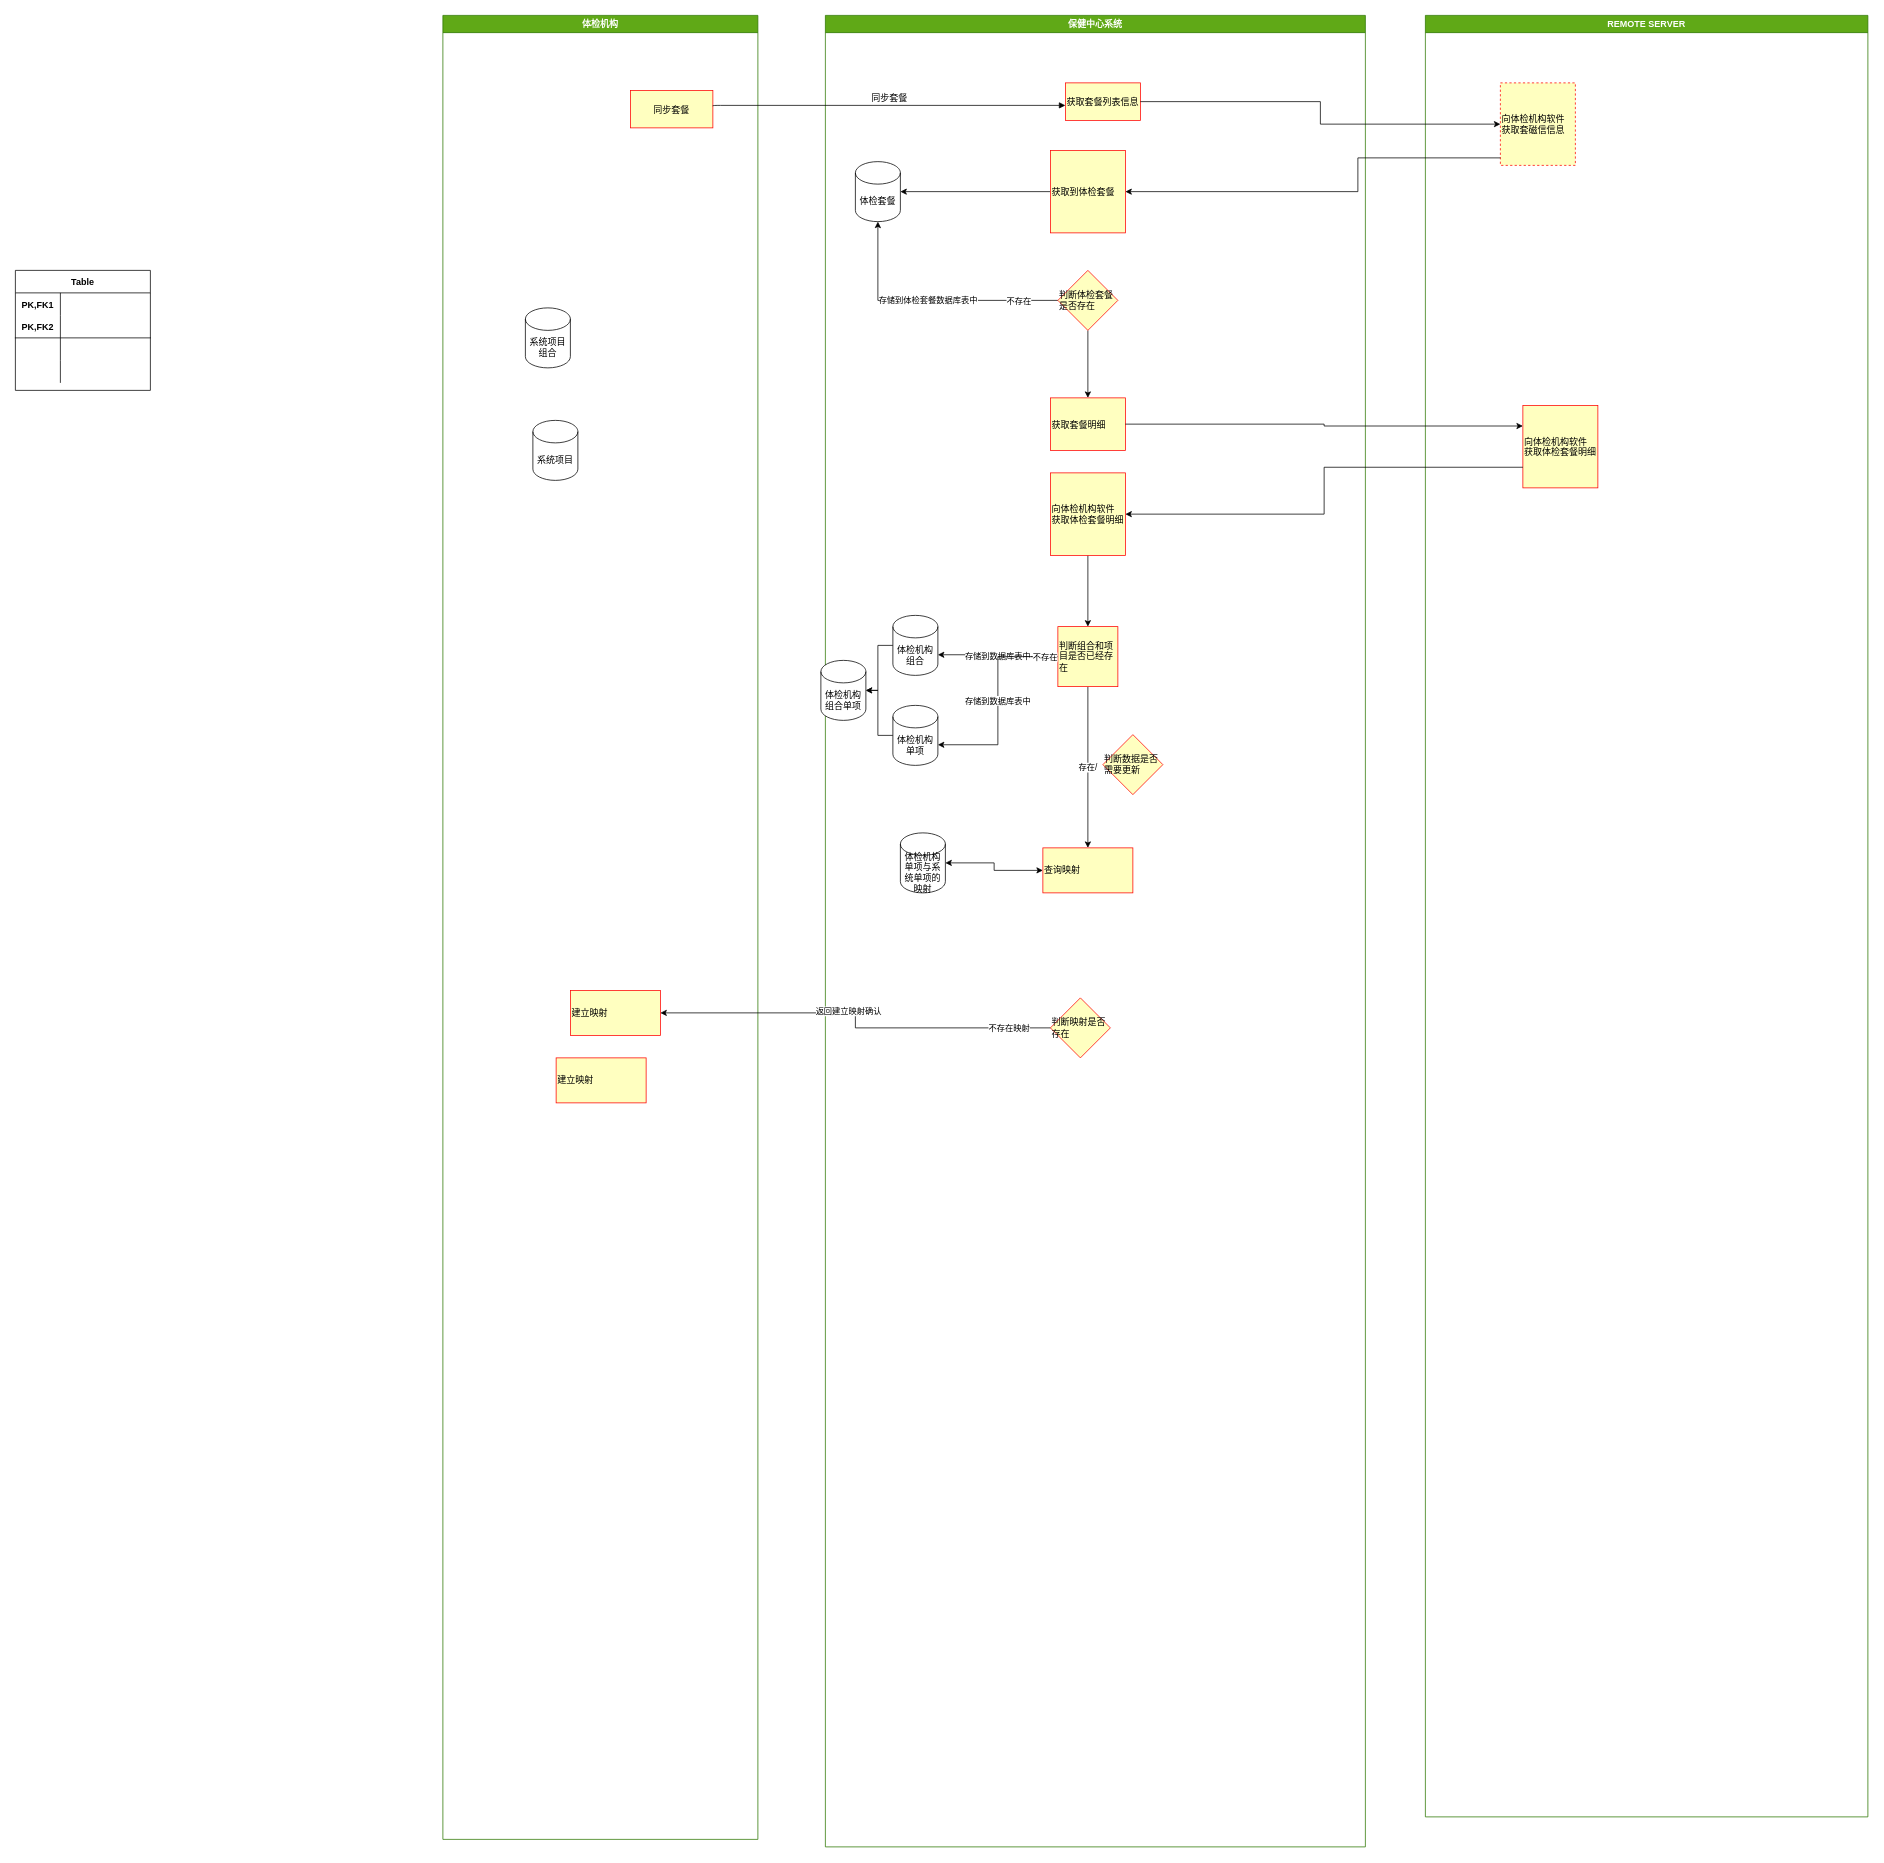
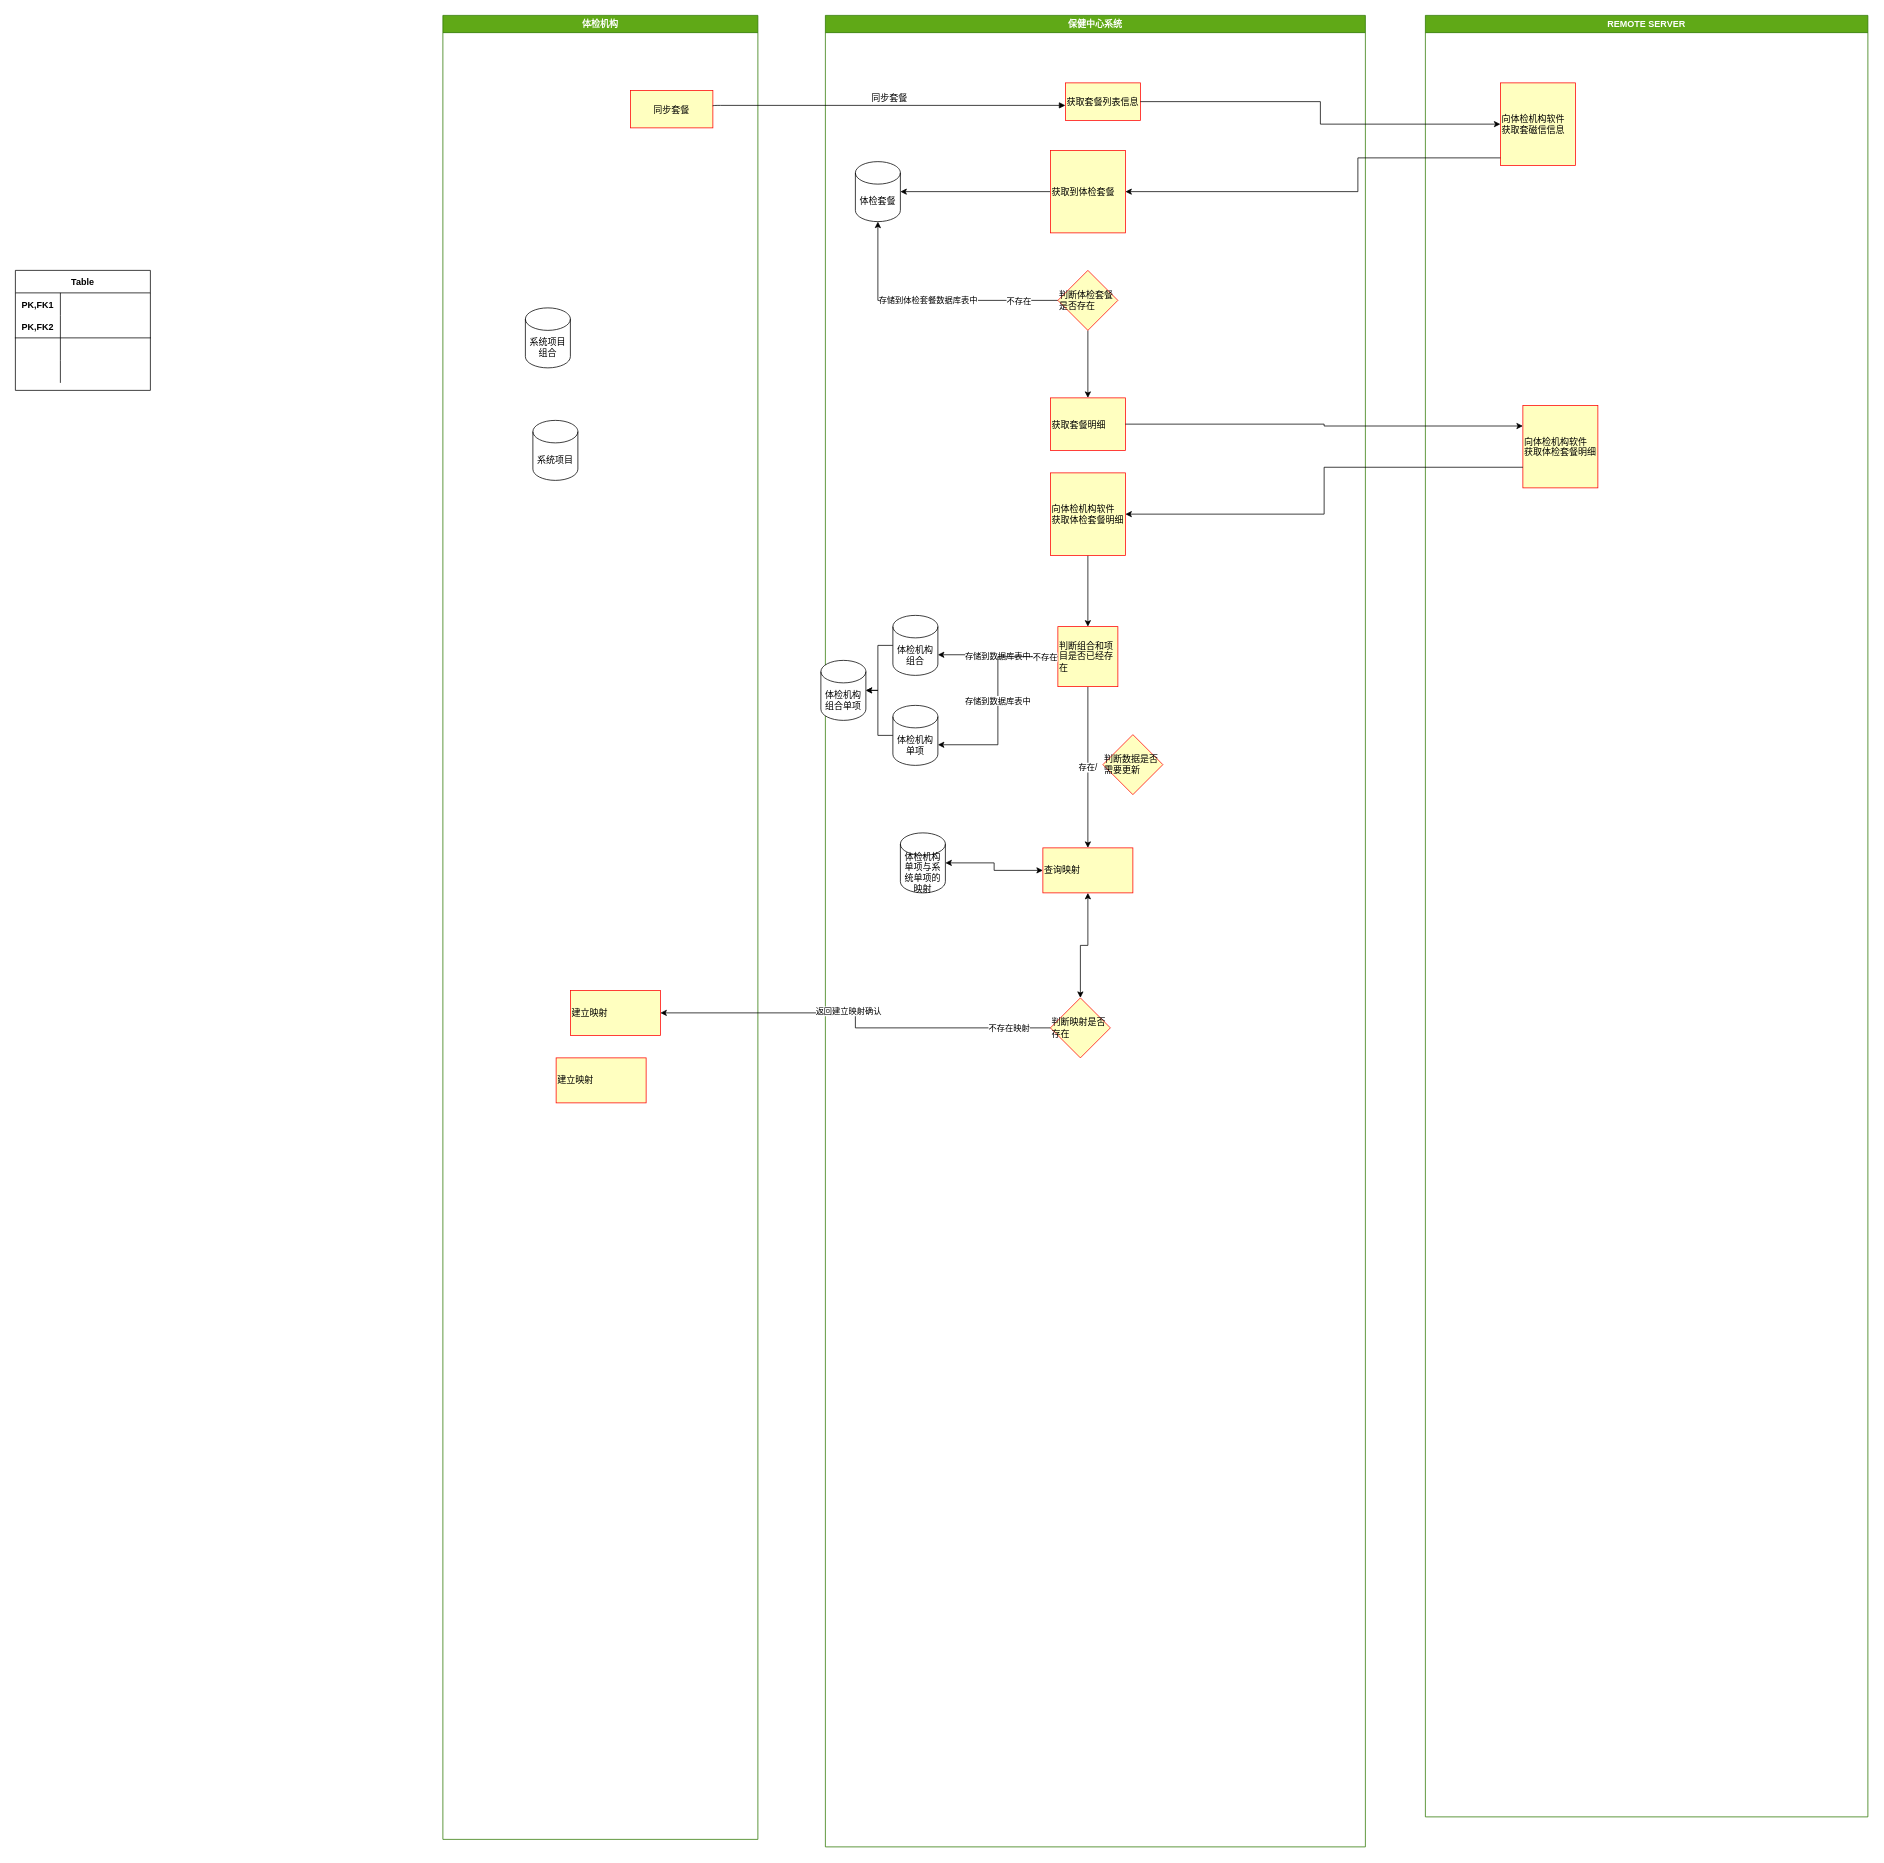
- <mxCell id="50" value="向体检机构软件&#10;获取套磁信信息" style="fillColor=#FFFFC0;strokeColor=#FF0000;align=left;dashed=1;" vertex="1" parent="49"><mxGeometry x="100" y="90" width="100" height="110" as="geometry" /></mxCell>
+ <mxCell id="50" value="向体检机构软件&#10;获取套磁信信息" style="fillColor=#FFFFC0;strokeColor=#FF0000;align=left;" vertex="1" parent="49"><mxGeometry x="100" y="90" width="100" height="110" as="geometry" /></mxCell>
+ <mxCell id="42" style="edgeStyle=orthogonalEdgeStyle;rounded=0;orthogonalLoop=1;jettySize=auto;html=1;entryX=0.5;entryY=0;entryDx=0;entryDy=0;startArrow=classic;startFill=1;" edge="1" parent="21" source="43" target="44"><mxGeometry relative="1" as="geometry" /></mxCell>
